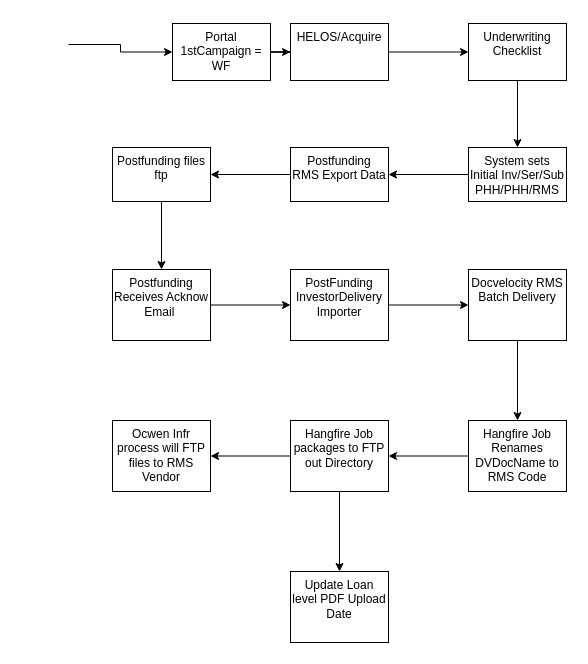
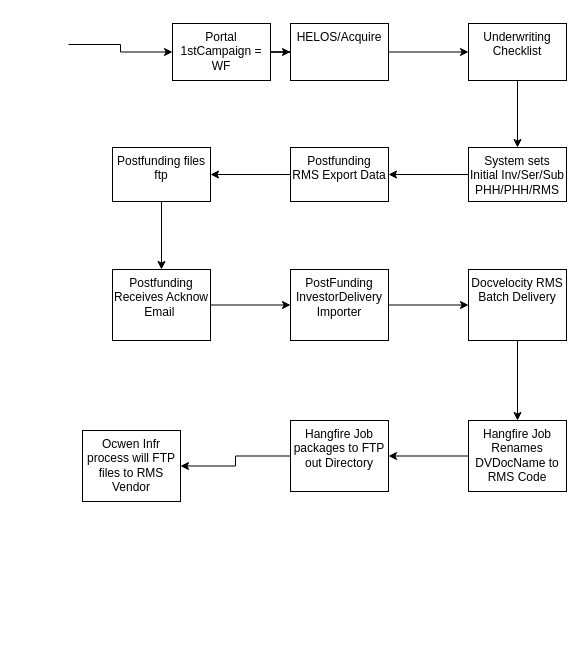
- <mxCell id="27" value="Ocwen Infr process will FTP files to RMS Vendor" style="whiteSpace=wrap;html=1;verticalAlign=top;labelBackgroundColor=#ffffff;" vertex="1" parent="1"><mxGeometry x="112" y="420" width="98" height="71" as="geometry" /></mxCell>
+ <mxCell id="27" value="Ocwen Infr process will FTP files to RMS Vendor" style="whiteSpace=wrap;html=1;verticalAlign=top;labelBackgroundColor=#ffffff;" vertex="1" parent="1"><mxGeometry x="82" y="430" width="98" height="71" as="geometry" /></mxCell>
- <mxCell id="25" value="" style="edgeStyle=orthogonalEdgeStyle;rounded=0;orthogonalLoop=1;jettySize=auto;html=1;" edge="1" parent="1" source="26" target="28"><mxGeometry relative="1" as="geometry" /></mxCell>
- <mxCell id="28" value="Update Loan level PDF Upload Date" style="whiteSpace=wrap;html=1;verticalAlign=top;labelBackgroundColor=#ffffff;" vertex="1" parent="1"><mxGeometry x="290" y="571" width="98" height="71" as="geometry" /></mxCell>
